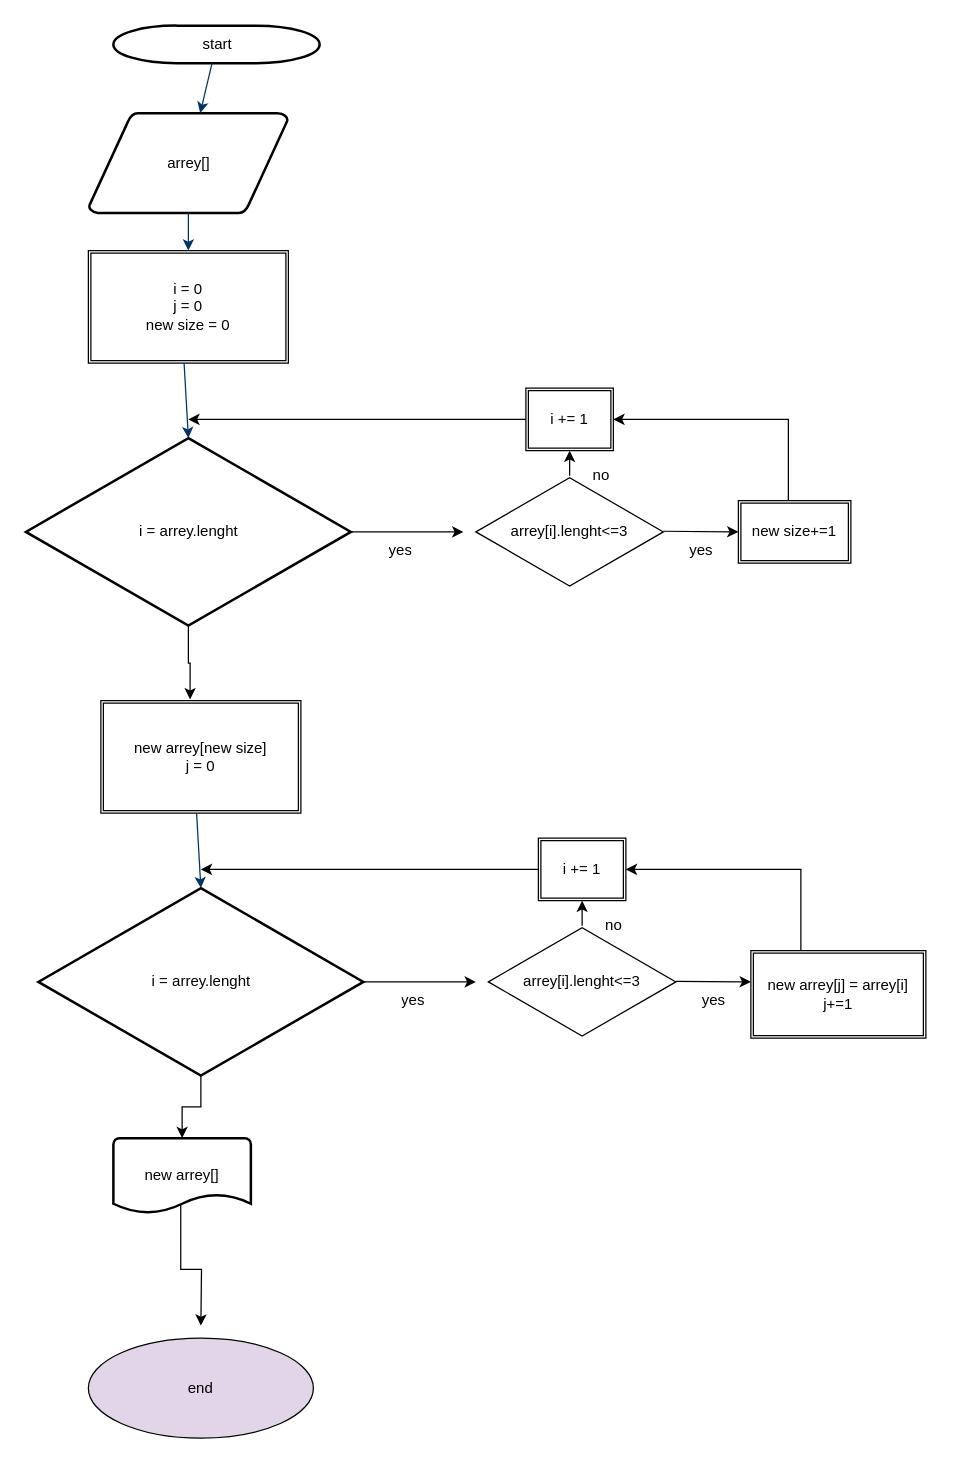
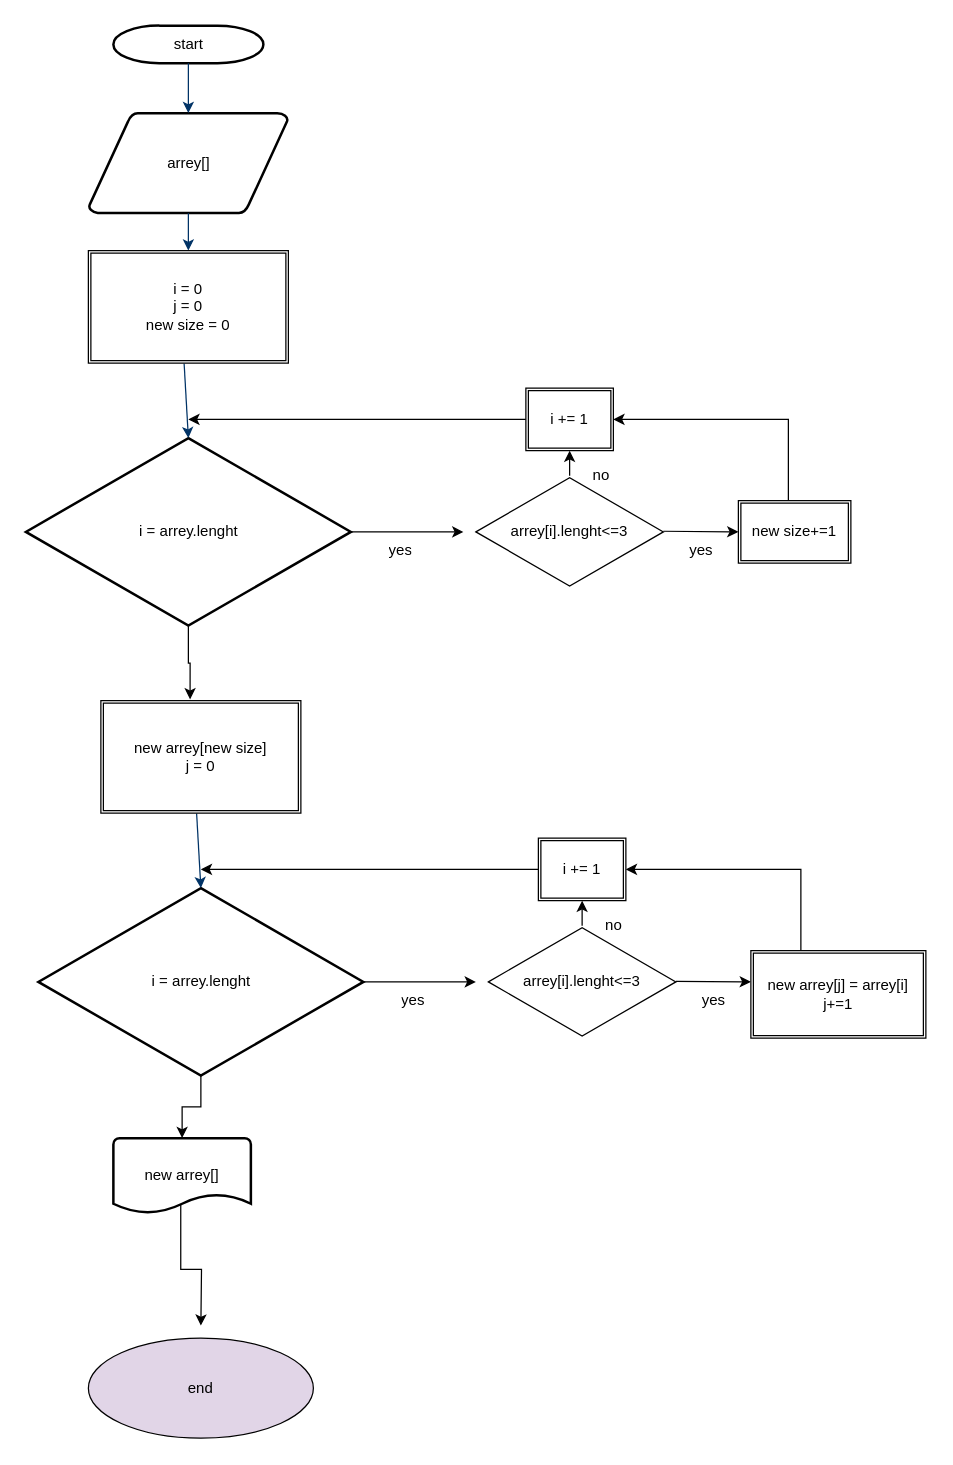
- <mxCell id="2" value="start" style="shape=mxgraph.flowchart.terminator;strokeWidth=2;gradientColor=none;gradientDirection=north;fontStyle=0;html=1;" parent="1" vertex="1"><mxGeometry x="90" y="20" width="165" height="30" as="geometry" /></mxCell>
+ <mxCell id="2" value="start" style="shape=mxgraph.flowchart.terminator;strokeWidth=2;gradientColor=none;gradientDirection=north;fontStyle=0;html=1;" parent="1" vertex="1"><mxGeometry x="90" y="20" width="120" height="30" as="geometry" /></mxCell>
